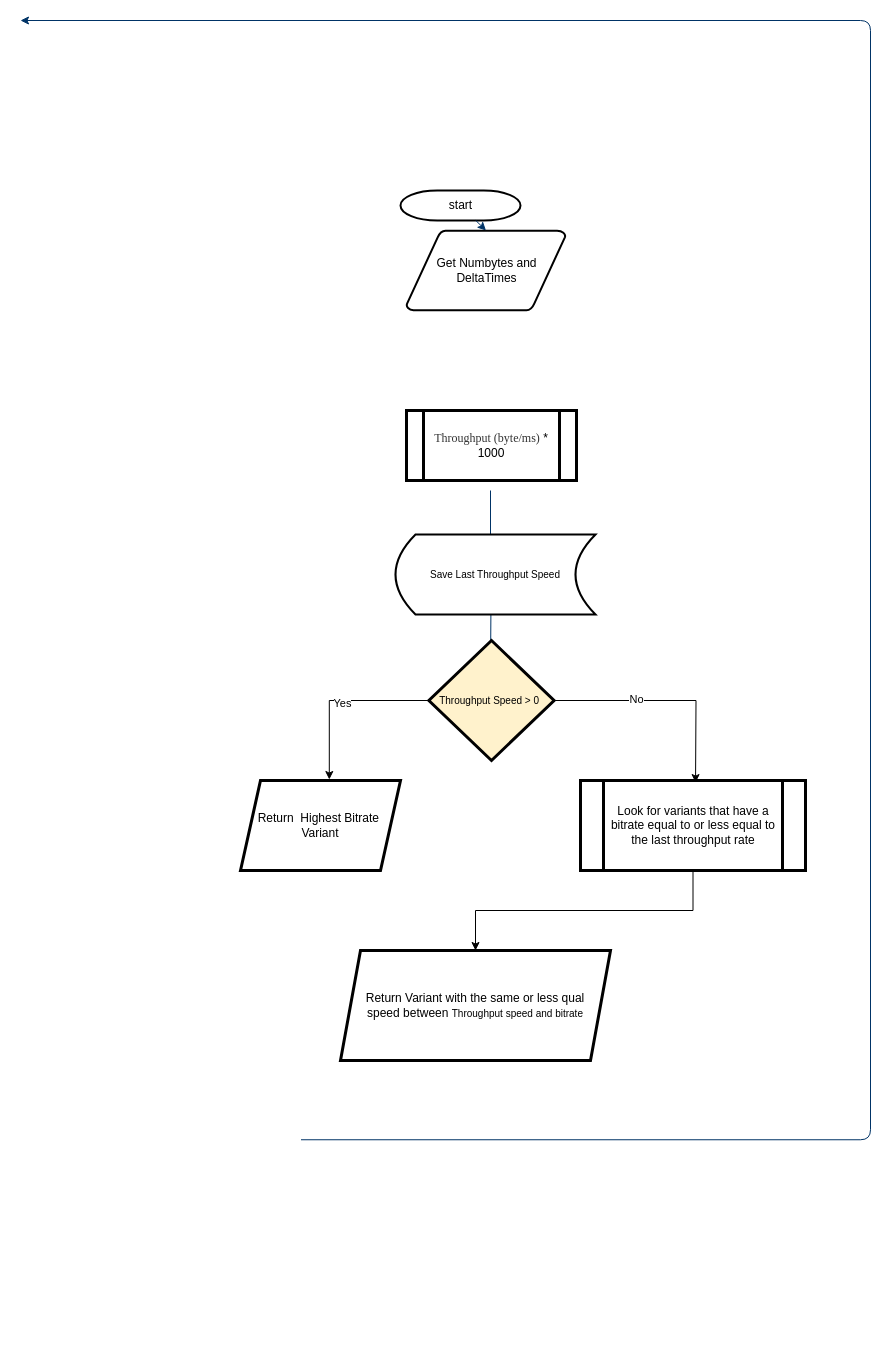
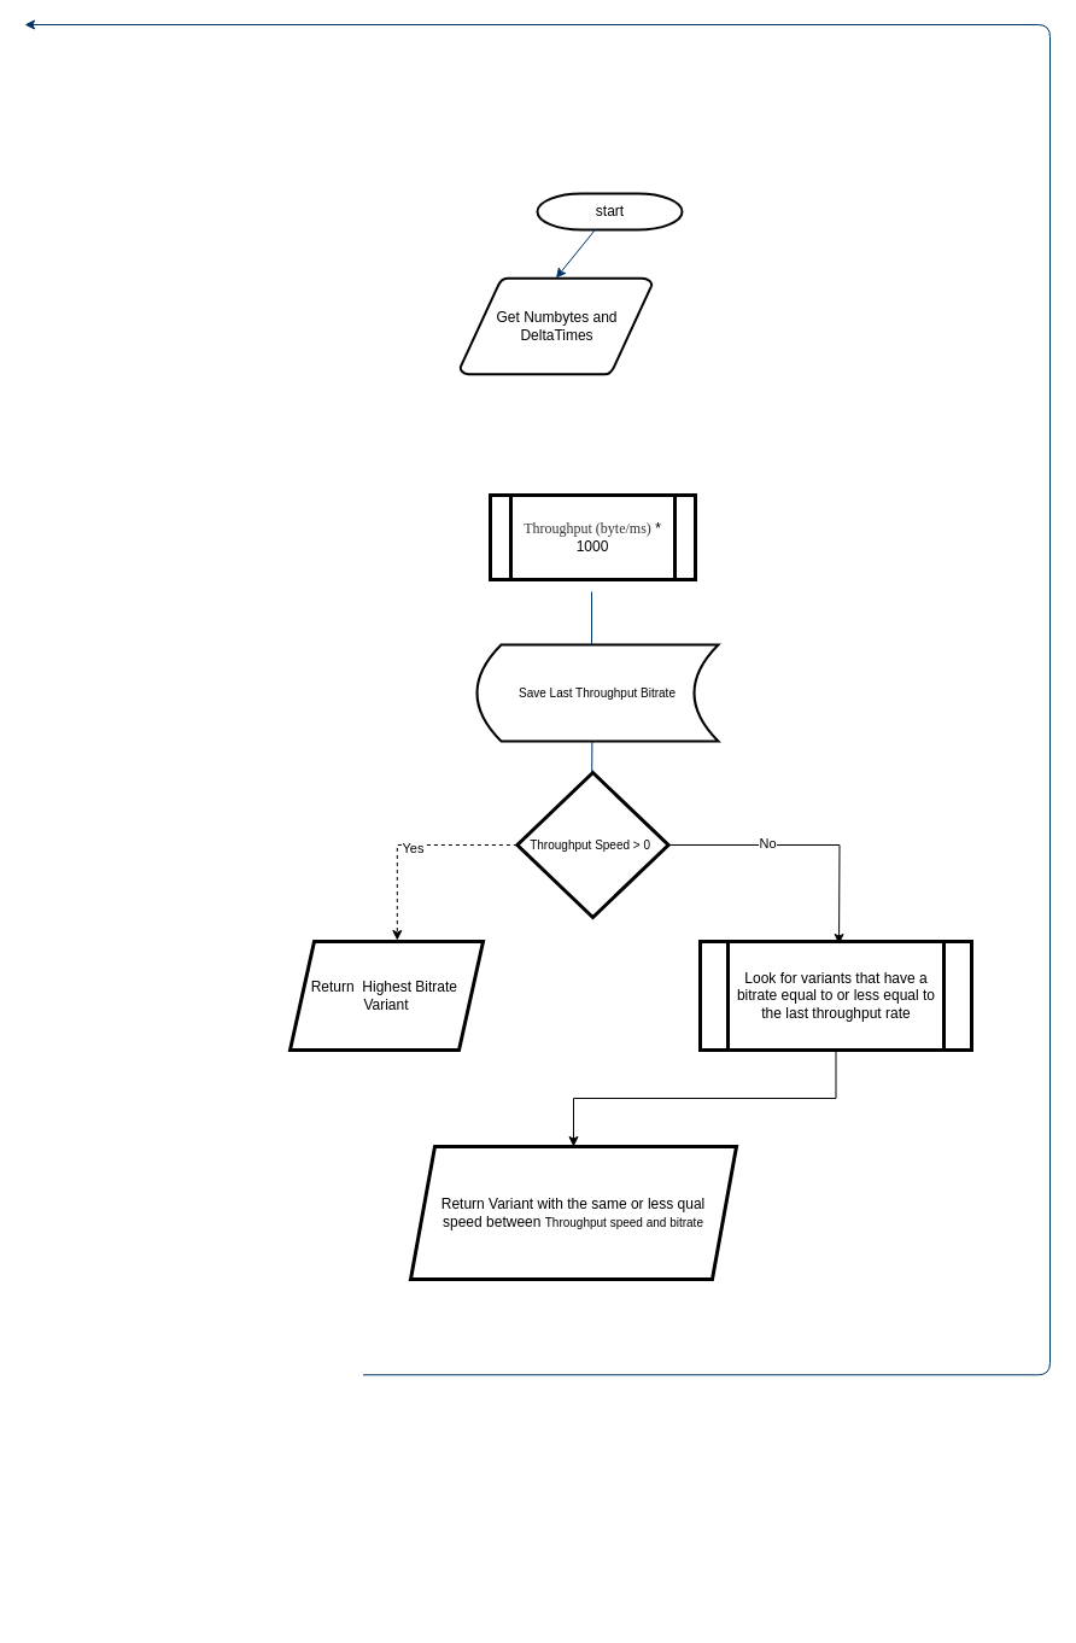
- <mxCell id="2" value="start" style="shape=mxgraph.flowchart.terminator;strokeWidth=2;gradientColor=none;gradientDirection=north;fontStyle=0;html=1;" parent="1" vertex="1"><mxGeometry x="400" y="190" width="120" height="30" as="geometry" /></mxCell>
+ <mxCell id="2" value="start" style="shape=mxgraph.flowchart.terminator;strokeWidth=2;gradientColor=none;gradientDirection=north;fontStyle=0;html=1;" parent="1" vertex="1"><mxGeometry x="445" y="160" width="120" height="30" as="geometry" /></mxCell>
- <mxCell id="3" value="Get Numbytes and&lt;div&gt;DeltaTimes&lt;/div&gt;" style="shape=mxgraph.flowchart.data;strokeWidth=2;gradientColor=none;gradientDirection=north;fontStyle=0;html=1;" parent="1" vertex="1"><mxGeometry x="406" y="230" width="159" height="80" as="geometry" /></mxCell>
+ <mxCell id="3" value="Get Numbytes and&lt;div&gt;DeltaTimes&lt;/div&gt;" style="shape=mxgraph.flowchart.data;strokeWidth=2;gradientColor=none;gradientDirection=north;fontStyle=0;html=1;" parent="1" vertex="1"><mxGeometry x="381" y="230" width="159" height="80" as="geometry" /></mxCell>
- <mxCell id="11" value="&lt;font style=&quot;font-size: 10px;&quot;&gt;Save Last Throughput Speed&lt;/font&gt;" style="shape=dataStorage;whiteSpace=wrap;html=1;fixedSize=1;fillStyle=solid;strokeWidth=2;" vertex="1" parent="1"><mxGeometry x="395" y="534" width="200" height="80" as="geometry" /></mxCell>
+ <mxCell id="11" value="&lt;font style=&quot;font-size: 10px;&quot;&gt;Save Last Throughput Bitrate&lt;/font&gt;" style="shape=dataStorage;whiteSpace=wrap;html=1;fixedSize=1;fillStyle=solid;strokeWidth=2;" vertex="1" parent="1"><mxGeometry x="395" y="534" width="200" height="80" as="geometry" /></mxCell>
- <mxCell id="14" style="edgeStyle=orthogonalEdgeStyle;rounded=0;orthogonalLoop=1;jettySize=auto;html=1;entryX=0.555;entryY=-0.011;entryDx=0;entryDy=0;entryPerimeter=0;" edge="1" parent="1" source="12" target="13"><mxGeometry relative="1" as="geometry" /></mxCell>
+ <mxCell id="14" style="edgeStyle=orthogonalEdgeStyle;rounded=0;orthogonalLoop=1;jettySize=auto;html=1;entryX=0.555;entryY=-0.011;entryDx=0;entryDy=0;entryPerimeter=0;dashed=1;" edge="1" parent="1" source="12" target="13"><mxGeometry relative="1" as="geometry" /></mxCell>
- <mxCell id="12" value="&lt;span style=&quot;font-size: 10px;&quot;&gt;Throughput Speed &amp;gt; 0&amp;nbsp;&lt;/span&gt;" style="rhombus;whiteSpace=wrap;html=1;strokeWidth=3;fillColor=#fff2cc;" vertex="1" parent="1"><mxGeometry x="428.37" y="640" width="125.25" height="120" as="geometry" /></mxCell>
+ <mxCell id="12" value="&lt;span style=&quot;font-size: 10px;&quot;&gt;Throughput Speed &amp;gt; 0&amp;nbsp;&lt;/span&gt;" style="rhombus;whiteSpace=wrap;html=1;strokeWidth=3;" vertex="1" parent="1"><mxGeometry x="428.37" y="640" width="125.25" height="120" as="geometry" /></mxCell>
